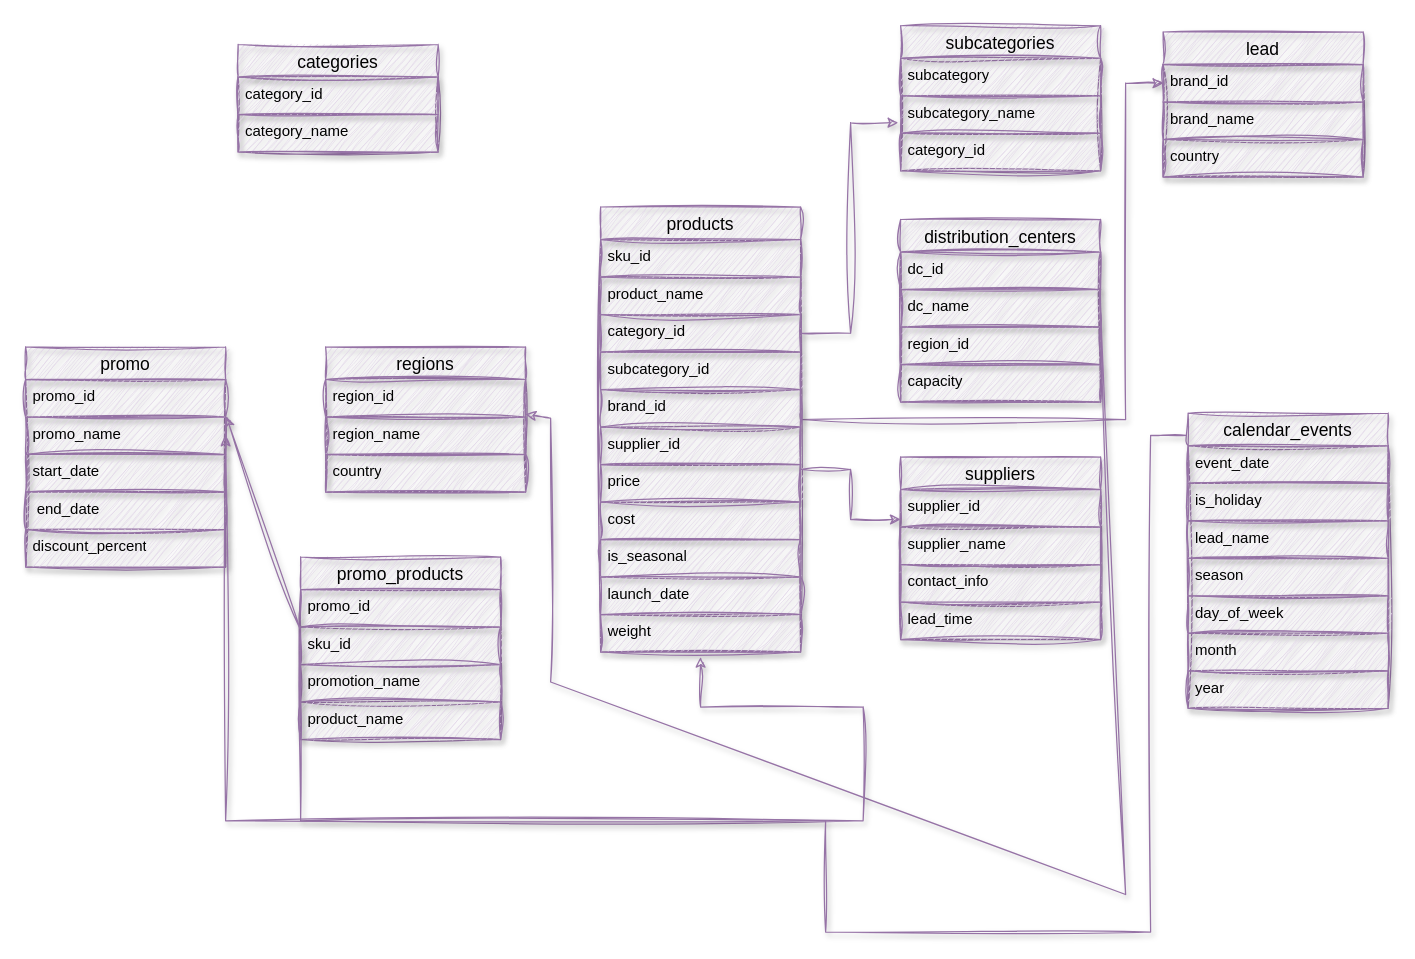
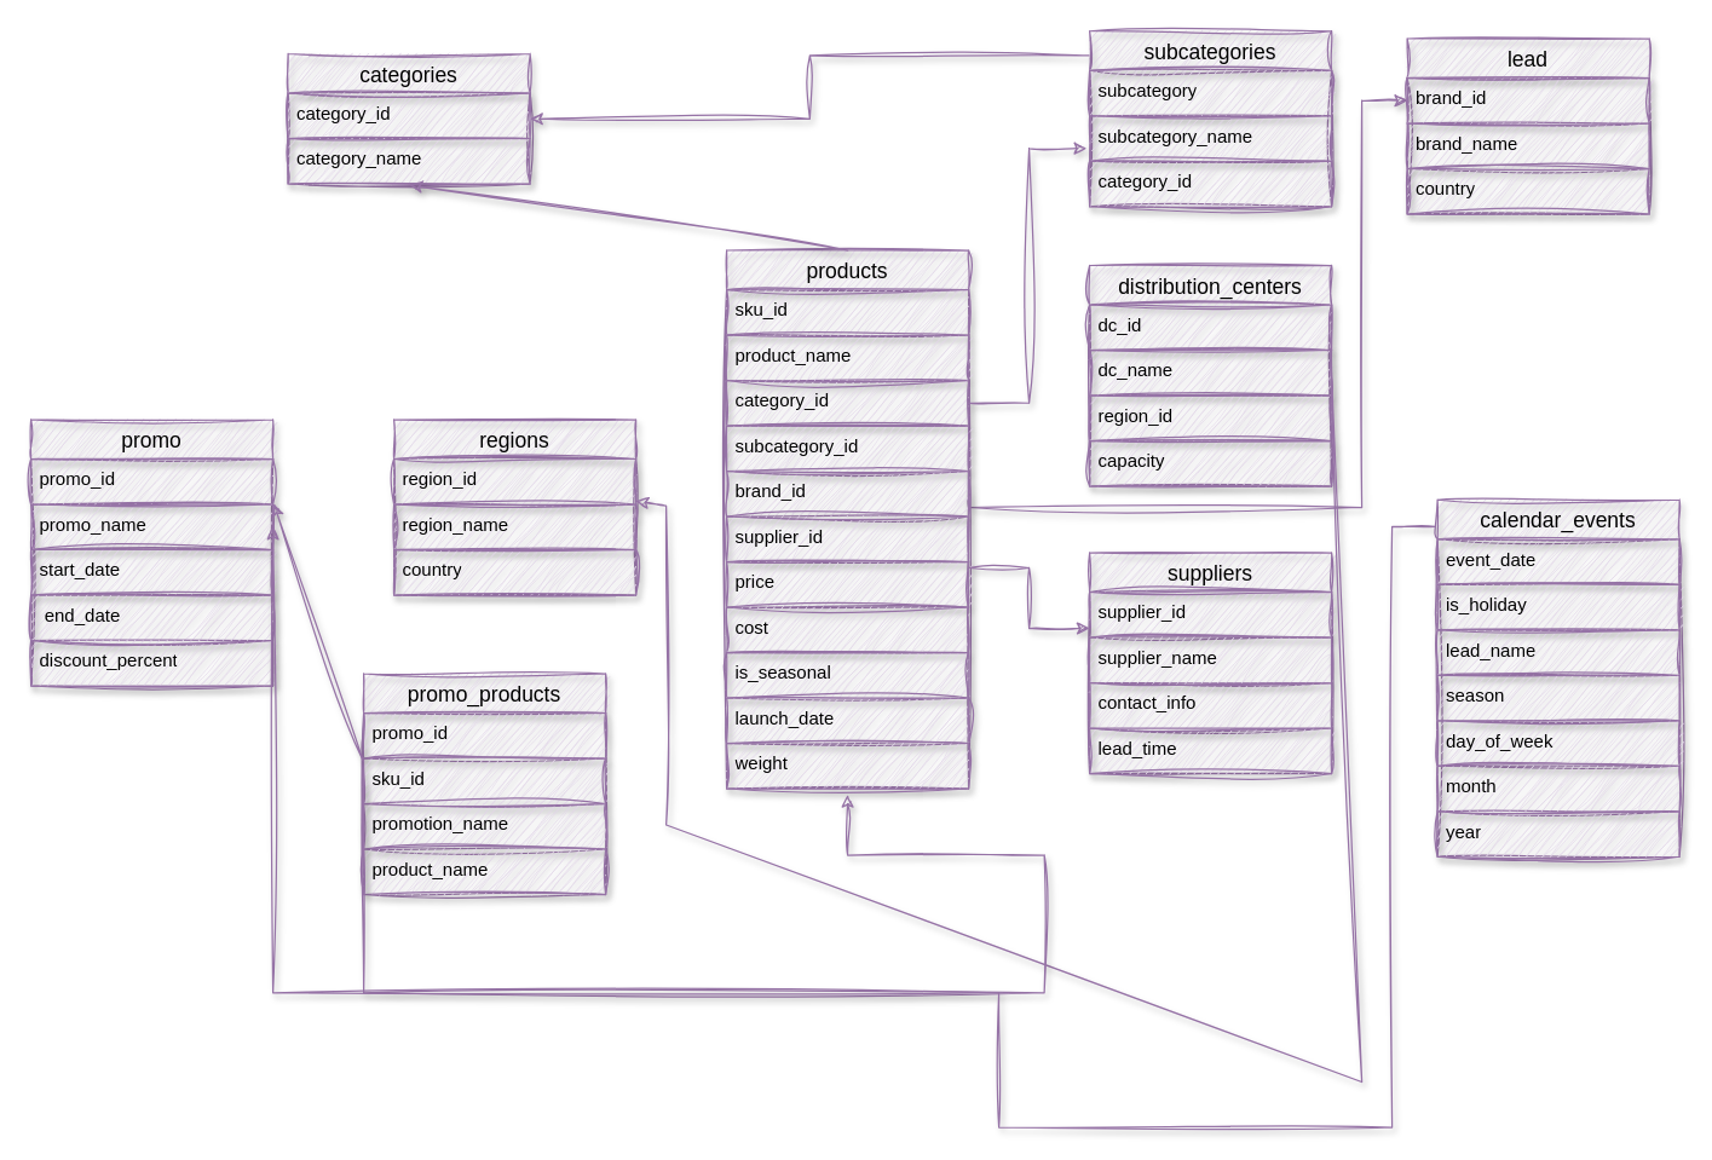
+ <mxCell id="59" value="" style="fontSize=12;html=1;endArrow=classic;rounded=0;endFill=1;exitX=-0.003;exitY=0.139;exitDx=0;exitDy=0;exitPerimeter=0;edgeStyle=orthogonalEdgeStyle;fillColor=#e1d5e7;strokeColor=#9673a6;shadow=1;sketch=1;curveFitting=1;jiggle=2;" parent="1" source="6" target="3" edge="1"><mxGeometry width="100" height="100" relative="1" as="geometry"><mxPoint x="710" y="35" as="sourcePoint" /><mxPoint x="720" y="155" as="targetPoint" /></mxGeometry></mxCell>
+ <mxCell id="60" value="" style="fontSize=12;html=1;endArrow=classic;rounded=0;endFill=1;exitX=0.5;exitY=0;exitDx=0;exitDy=0;entryX=0.502;entryY=1.029;entryDx=0;entryDy=0;entryPerimeter=0;fillColor=#e1d5e7;strokeColor=#9673a6;shadow=1;sketch=1;curveFitting=1;jiggle=2;" parent="1" source="28" target="5" edge="1"><mxGeometry width="100" height="100" relative="1" as="geometry"><mxPoint x="730" y="46" as="sourcePoint" /><mxPoint x="650" y="67" as="targetPoint" /></mxGeometry></mxCell>
